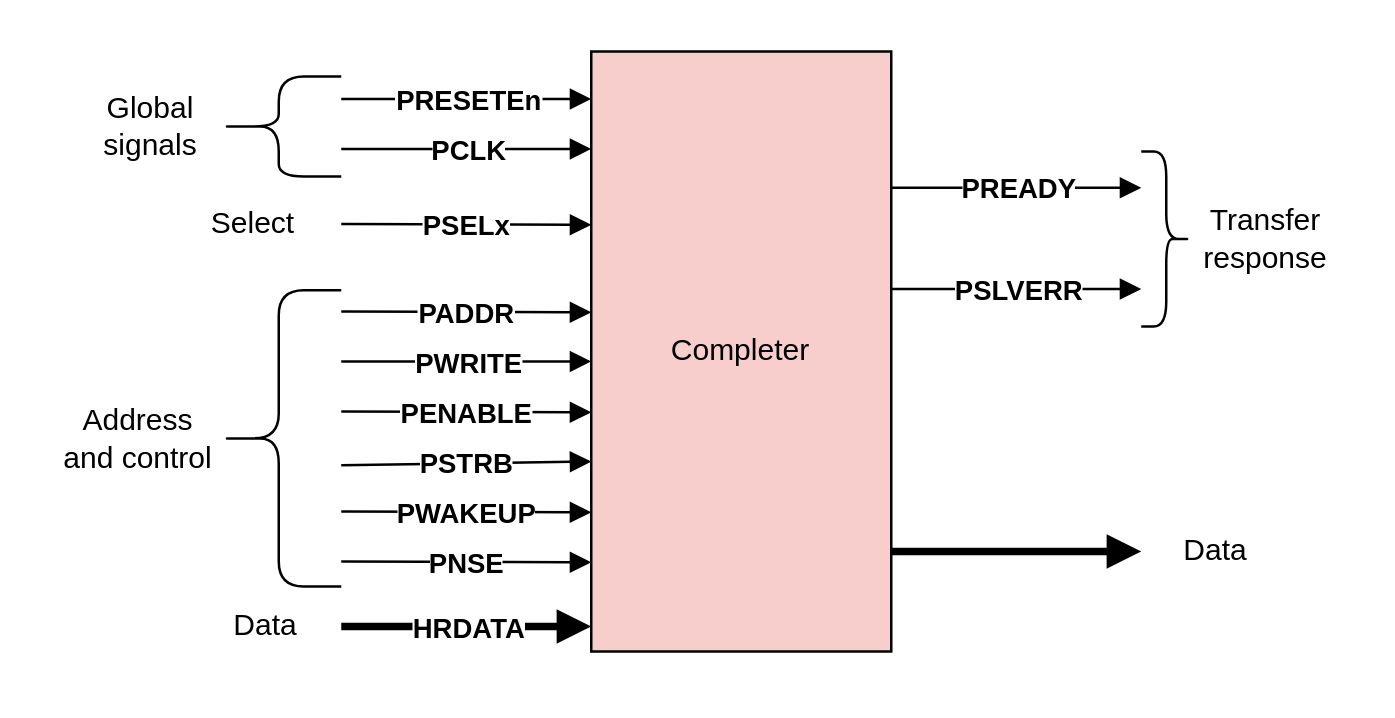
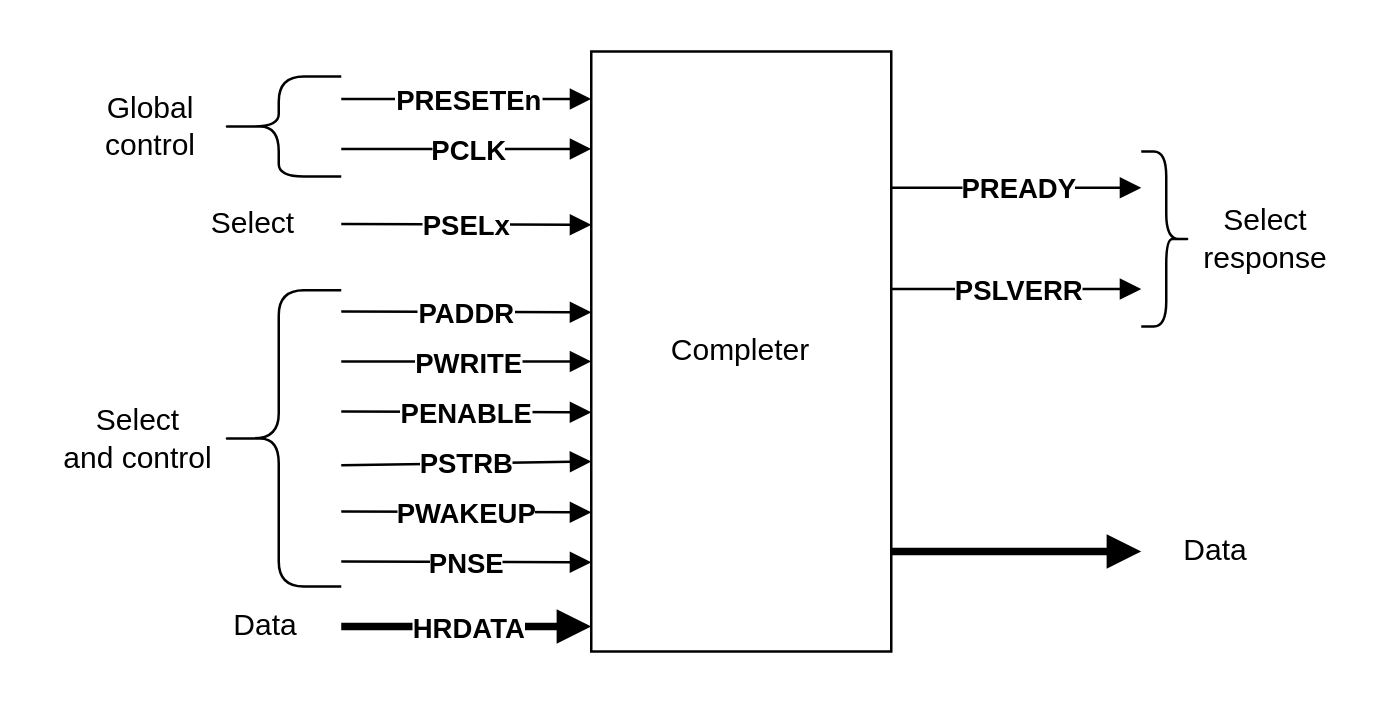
- <mxCell id="15" value="Global&lt;br&gt;signals" style="text;html=1;strokeColor=none;fillColor=none;align=center;verticalAlign=middle;whiteSpace=wrap;rounded=0;" vertex="1" parent="1"><mxGeometry x="30" y="35" width="60" height="30" as="geometry" /></mxCell>
+ <mxCell id="15" value="Global&lt;br&gt;control" style="text;html=1;strokeColor=none;fillColor=none;align=center;verticalAlign=middle;whiteSpace=wrap;rounded=0;" vertex="1" parent="1"><mxGeometry x="30" y="35" width="60" height="30" as="geometry" /></mxCell>
- <mxCell id="16" value="Transfer&lt;br&gt;response" style="text;html=1;strokeColor=none;fillColor=none;align=center;verticalAlign=middle;whiteSpace=wrap;rounded=0;" vertex="1" parent="1"><mxGeometry x="476" y="80" width="60" height="30" as="geometry" /></mxCell>
+ <mxCell id="16" value="Select&lt;br&gt;response" style="text;html=1;strokeColor=none;fillColor=none;align=center;verticalAlign=middle;whiteSpace=wrap;rounded=0;" vertex="1" parent="1"><mxGeometry x="476" y="80" width="60" height="30" as="geometry" /></mxCell>
- <mxCell id="2" value="Completer" style="rounded=0;whiteSpace=wrap;html=1;fillColor=#f8cecc;" vertex="1" parent="1"><mxGeometry x="236" y="20" width="120" height="240" as="geometry" /></mxCell>
+ <mxCell id="2" value="Completer" style="rounded=0;whiteSpace=wrap;html=1;" vertex="1" parent="1"><mxGeometry x="236" y="20" width="120" height="240" as="geometry" /></mxCell>
- <mxCell id="36" value="Address &lt;br&gt;and control" style="text;html=1;strokeColor=none;fillColor=none;align=center;verticalAlign=middle;whiteSpace=wrap;rounded=0;" vertex="1" parent="1"><mxGeometry x="20" y="160" width="70" height="30" as="geometry" /></mxCell>
+ <mxCell id="36" value="Select &lt;br&gt;and control" style="text;html=1;strokeColor=none;fillColor=none;align=center;verticalAlign=middle;whiteSpace=wrap;rounded=0;" vertex="1" parent="1"><mxGeometry x="20" y="160" width="70" height="30" as="geometry" /></mxCell>
